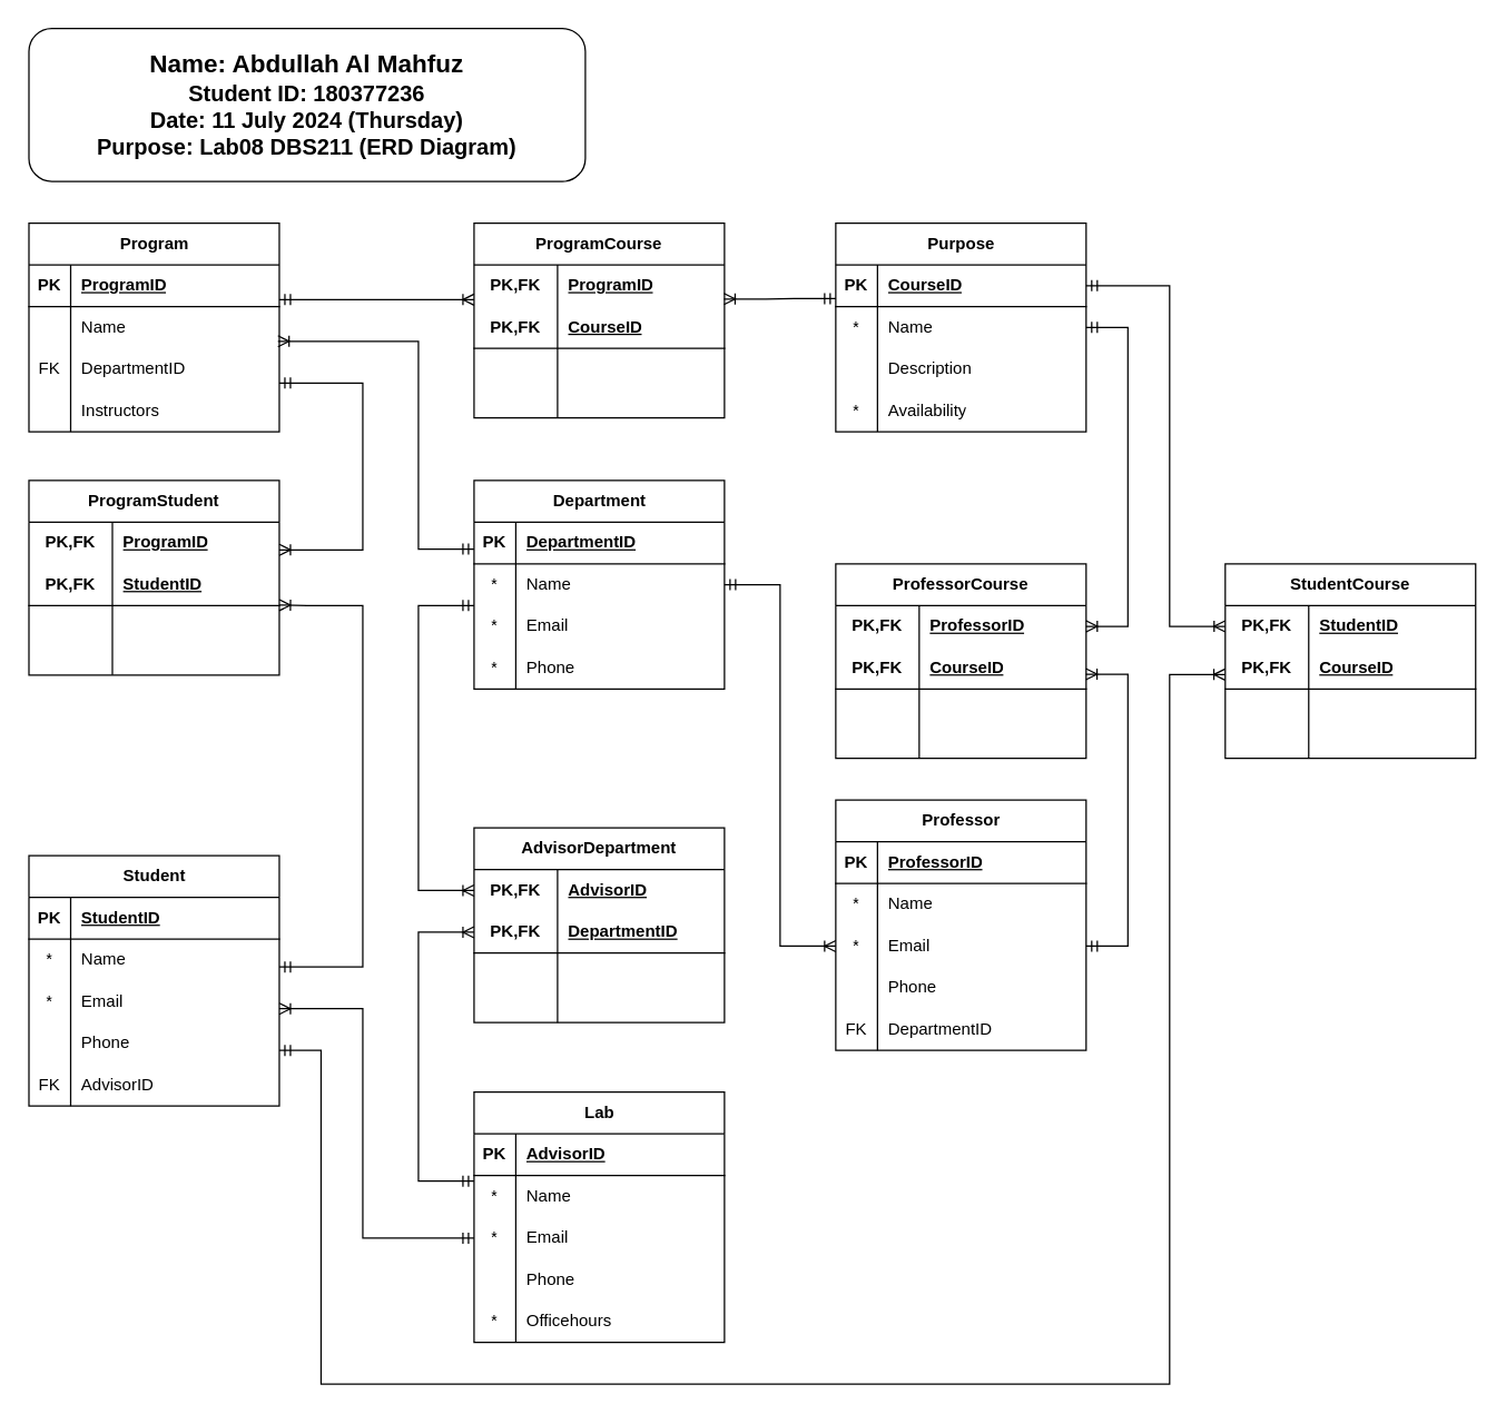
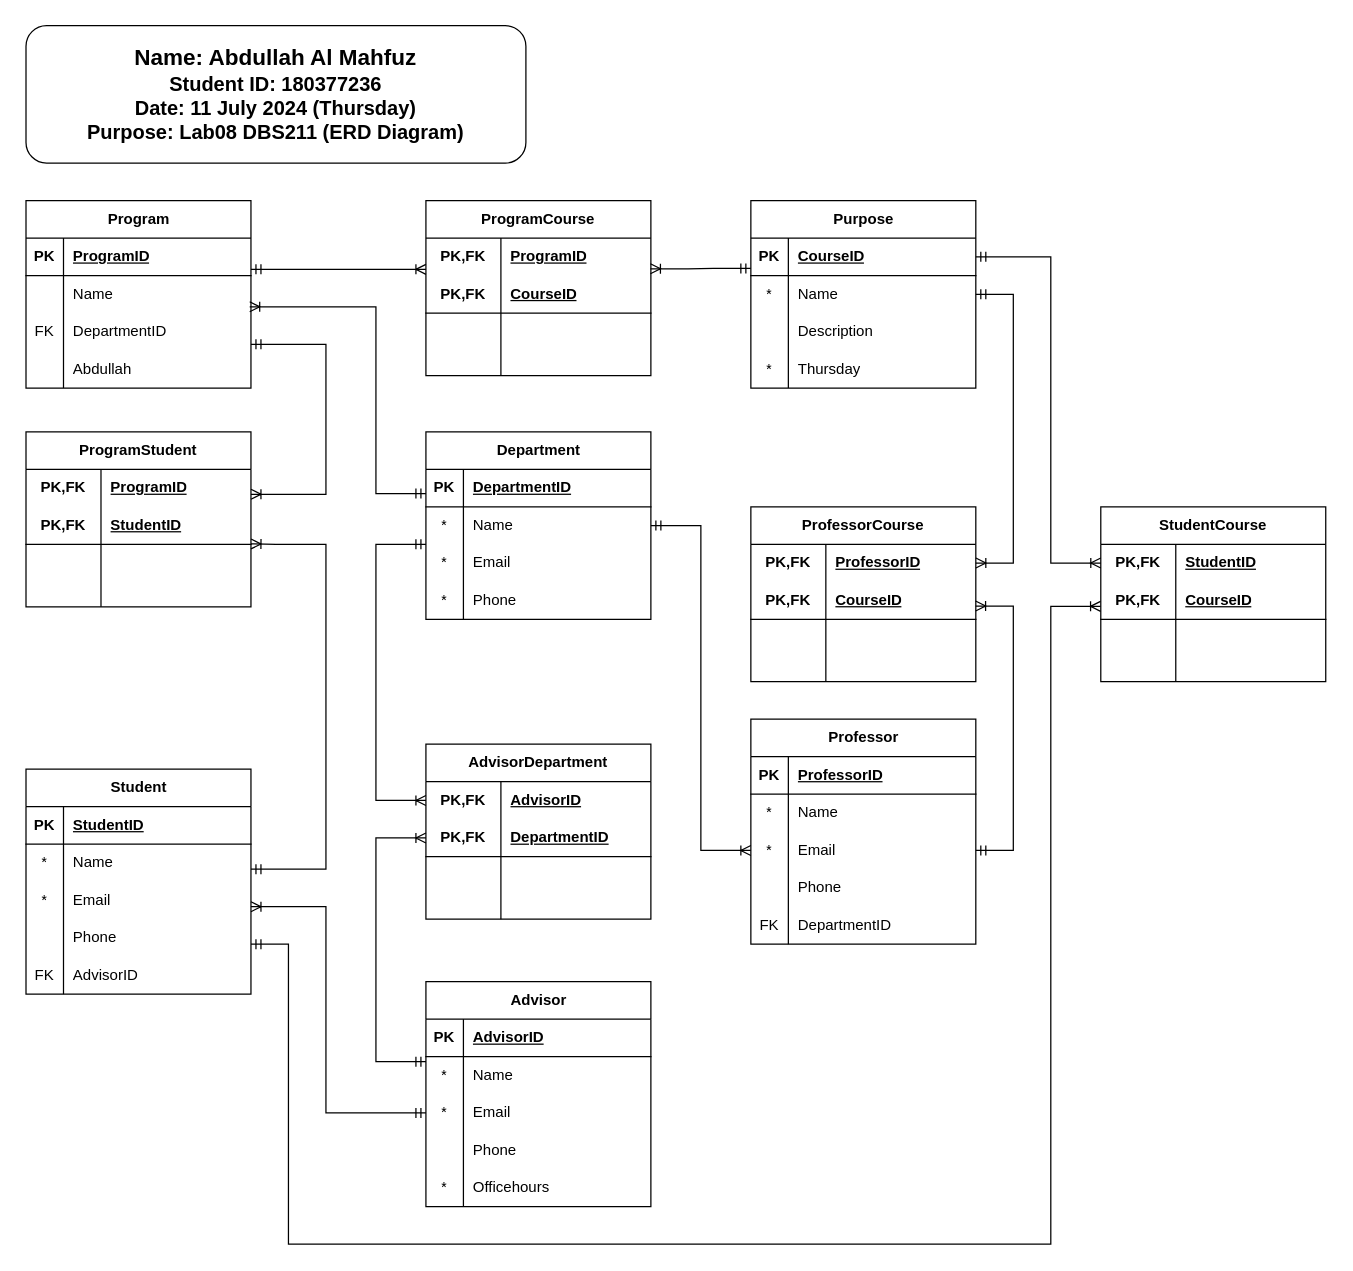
- <mxCell id="27" value="Instructors" style="shape=partialRectangle;connectable=0;fillColor=none;top=0;left=0;bottom=0;right=0;align=left;spacingLeft=6;overflow=hidden;whiteSpace=wrap;html=1;" vertex="1" parent="25"><mxGeometry x="30" width="150" height="30" as="geometry"><mxRectangle width="150" height="30" as="alternateBounds" /></mxGeometry></mxCell>
+ <mxCell id="27" value="Abdullah" style="shape=partialRectangle;connectable=0;fillColor=none;top=0;left=0;bottom=0;right=0;align=left;spacingLeft=6;overflow=hidden;whiteSpace=wrap;html=1;" vertex="1" parent="25"><mxGeometry x="30" width="150" height="30" as="geometry"><mxRectangle width="150" height="30" as="alternateBounds" /></mxGeometry></mxCell>
- <mxCell id="58" value="Availability" style="shape=partialRectangle;connectable=0;fillColor=none;top=0;left=0;bottom=0;right=0;align=left;spacingLeft=6;overflow=hidden;whiteSpace=wrap;html=1;" vertex="1" parent="56"><mxGeometry x="30" width="150" height="30" as="geometry"><mxRectangle width="150" height="30" as="alternateBounds" /></mxGeometry></mxCell>
+ <mxCell id="58" value="Thursday" style="shape=partialRectangle;connectable=0;fillColor=none;top=0;left=0;bottom=0;right=0;align=left;spacingLeft=6;overflow=hidden;whiteSpace=wrap;html=1;" vertex="1" parent="56"><mxGeometry x="30" width="150" height="30" as="geometry"><mxRectangle width="150" height="30" as="alternateBounds" /></mxGeometry></mxCell>
- <mxCell id="103" value="Lab" style="shape=table;startSize=30;container=1;collapsible=1;childLayout=tableLayout;fixedRows=1;rowLines=0;fontStyle=1;align=center;resizeLast=1;html=1;" vertex="1" parent="1"><mxGeometry x="340" y="785" width="180" height="180" as="geometry" /></mxCell>
+ <mxCell id="103" value="Advisor" style="shape=table;startSize=30;container=1;collapsible=1;childLayout=tableLayout;fixedRows=1;rowLines=0;fontStyle=1;align=center;resizeLast=1;html=1;" vertex="1" parent="1"><mxGeometry x="340" y="785" width="180" height="180" as="geometry" /></mxCell>
